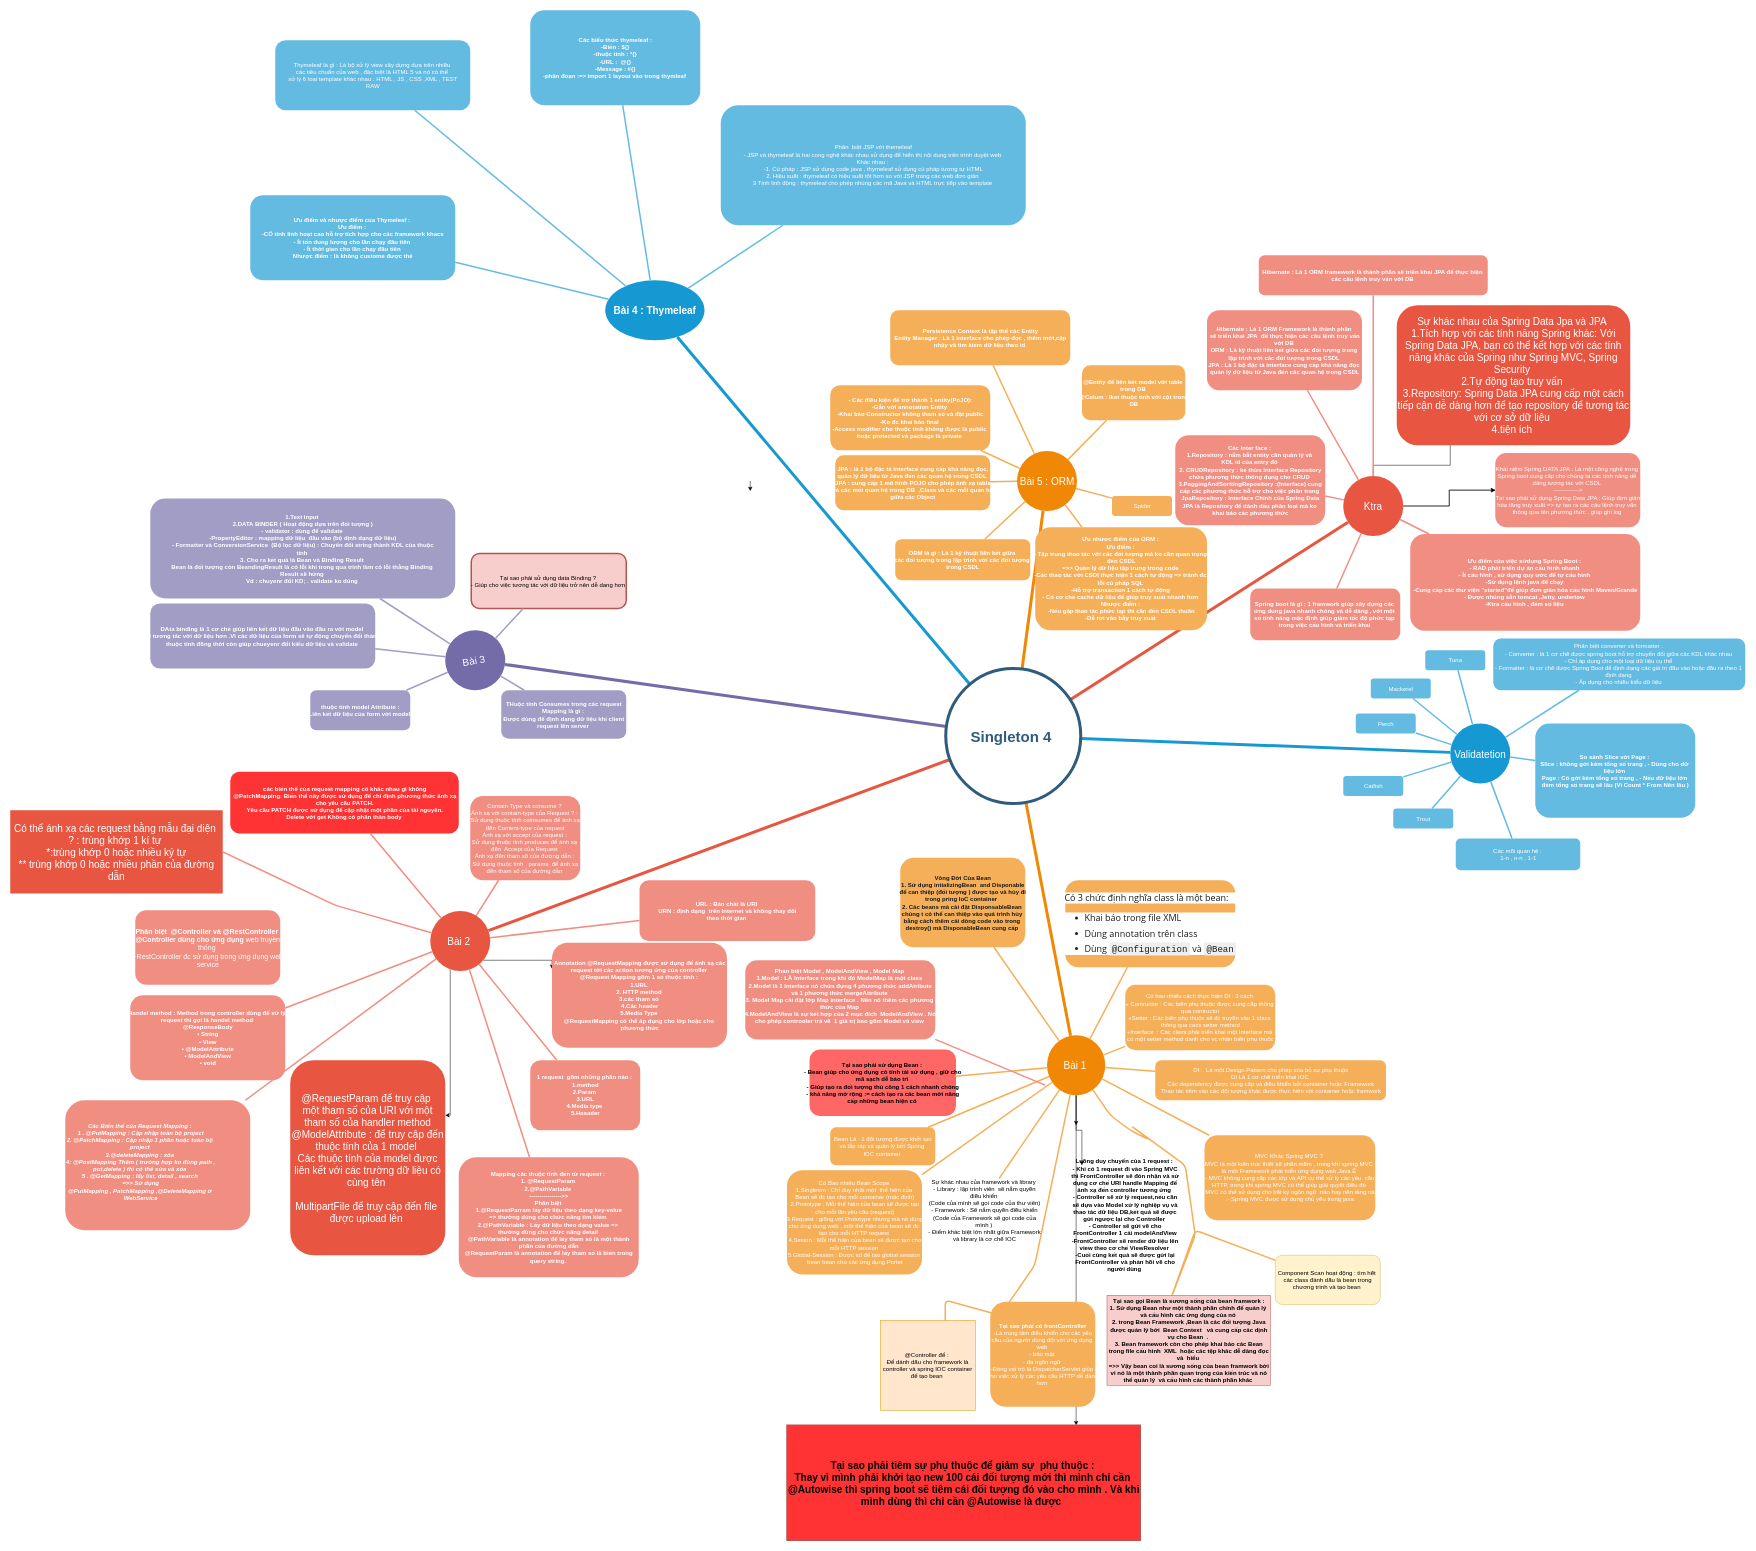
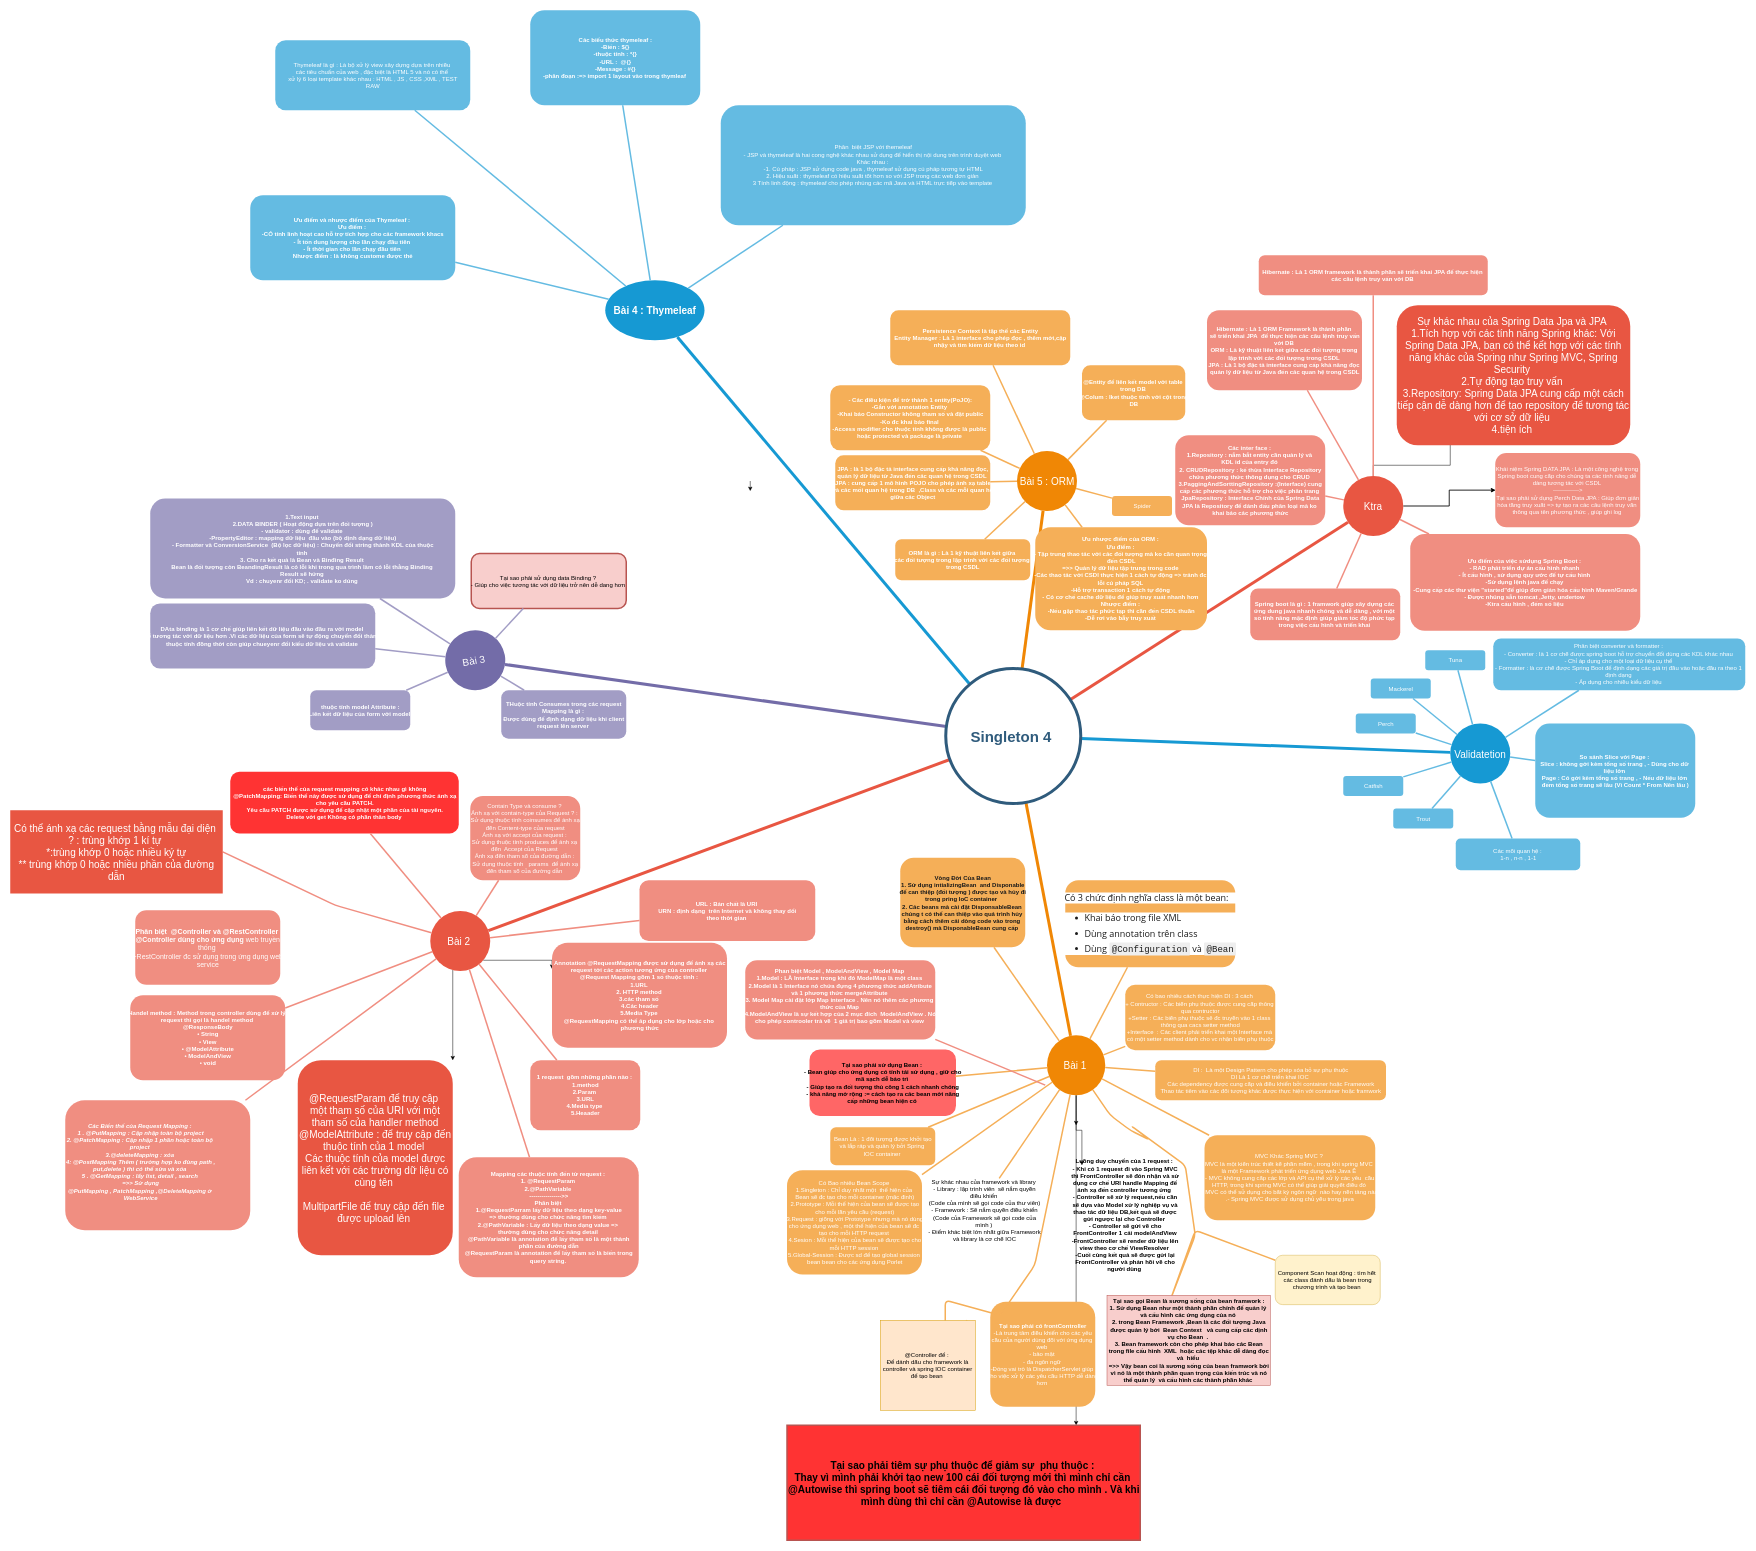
- <mxCell id="46" value="Khái niệm Spring DATA JPA : Là một công nghệ trong&amp;nbsp;&lt;br&gt;Spring boot cung cấp cho chúng ta các tính năng dễ&amp;nbsp;&lt;br&gt;dàng tương tác với CSDL&amp;nbsp;&lt;br&gt;-------------&amp;gt;&lt;br&gt;Tại sao phải sử dụng Spring Data JPA : Giúp đơn giản&lt;br&gt;hóa tầng truy xuất =&amp;gt; tự tạo ra các câu lệnh truy vấn&amp;nbsp;&lt;br&gt;thông qua tên phương thức , giúp ghi log&amp;nbsp;" style="rounded=1;fillColor=#f08e81;strokeColor=none;strokeWidth=3;shadow=0;html=1;fontColor=#FFFFFF;" parent="1" vertex="1"><mxGeometry x="2990" y="905.5" width="290" height="148.5" as="geometry" /></mxCell>
+ <mxCell id="46" value="Khái niệm Spring DATA JPA : Là một công nghệ trong&amp;nbsp;&lt;br&gt;Spring boot cung cấp cho chúng ta các tính năng dễ&amp;nbsp;&lt;br&gt;dàng tương tác với CSDL&amp;nbsp;&lt;br&gt;-------------&amp;gt;&lt;br&gt;Tại sao phải sử dụng Perch Data JPA : Giúp đơn giản&lt;br&gt;hóa tầng truy xuất =&amp;gt; tự tạo ra các câu lệnh truy vấn&amp;nbsp;&lt;br&gt;thông qua tên phương thức , giúp ghi log&amp;nbsp;" style="rounded=1;fillColor=#f08e81;strokeColor=none;strokeWidth=3;shadow=0;html=1;fontColor=#FFFFFF;" parent="1" vertex="1"><mxGeometry x="2990" y="905.5" width="290" height="148.5" as="geometry" /></mxCell>
- <mxCell id="59" value="Phân biệt converter và formatter :&amp;nbsp;&lt;br&gt;- Converter : là 1 cơ chế được spring boot hỗ trợ chuyển đổi giữa các KDL khác nhau&amp;nbsp;&lt;br&gt;- Chỉ áp dụng cho một loại dữ liệu cụ thể&amp;nbsp;&lt;br&gt;- Formatter : là cơ chế được Spring Boot để định dạng các giá trị đầu vào hoặc đầu ra theo 1&amp;nbsp;&lt;br&gt;định dạng&amp;nbsp;&lt;br&gt;- Áp dụng cho nhiều kiểu dữ liệu&amp;nbsp;" style="rounded=1;fillColor=#64BBE2;strokeColor=none;strokeWidth=3;shadow=0;html=1;fontColor=#FFFFFF;" parent="1" vertex="1"><mxGeometry x="2986" y="1276.5" width="504" height="103.5" as="geometry" /></mxCell>
+ <mxCell id="59" value="Phân biệt converter và formatter :&amp;nbsp;&lt;br&gt;- Converter : là 1 cơ chế được spring boot hỗ trợ chuyển đổi dùng các KDL khác nhau&amp;nbsp;&lt;br&gt;- Chỉ áp dụng cho một loại dữ liệu cụ thể&amp;nbsp;&lt;br&gt;- Formatter : là cơ chế được Spring Boot để định dạng các giá trị đầu vào hoặc đầu ra theo 1&amp;nbsp;&lt;br&gt;định dạng&amp;nbsp;&lt;br&gt;- Áp dụng cho nhiều kiểu dữ liệu&amp;nbsp;" style="rounded=1;fillColor=#64BBE2;strokeColor=none;strokeWidth=3;shadow=0;html=1;fontColor=#FFFFFF;" parent="1" vertex="1"><mxGeometry x="2986" y="1276.5" width="504" height="103.5" as="geometry" /></mxCell>
- <mxCell id="131" value="@RequestParam để truy cập&amp;nbsp;&lt;br&gt;một tham số của URI với một&lt;br&gt;tham số của handler method&lt;br&gt;&lt;span style=&quot;&quot;&gt; &lt;/span&gt;@ModelAttribute : để truy cập đến thuộc tính của 1 model&amp;nbsp;&lt;br&gt;Các thuộc tính của model được liên kết với các trường dữ liệu có cùng tên&amp;nbsp;&lt;br&gt;&lt;br&gt;MultipartFile để truy cập đến file&amp;nbsp;&lt;br&gt;được upload lên&amp;nbsp;" style="rounded=1;whiteSpace=wrap;html=1;fontSize=20;fillColor=#E85642;strokeColor=none;fontColor=#FFFFFF;shadow=0;strokeWidth=3;" parent="1" vertex="1"><mxGeometry x="580" y="2120" width="310" height="390" as="geometry" /></mxCell>
+ <mxCell id="131" value="@RequestParam để truy cập&amp;nbsp;&lt;br&gt;một tham số của URI với một&lt;br&gt;tham số của handler method&lt;br&gt;&lt;span style=&quot;&quot;&gt; &lt;/span&gt;@ModelAttribute : để truy cập đến thuộc tính của 1 model&amp;nbsp;&lt;br&gt;Các thuộc tính của model được liên kết với các trường dữ liệu có cùng tên&amp;nbsp;&lt;br&gt;&lt;br&gt;MultipartFile để truy cập đến file&amp;nbsp;&lt;br&gt;được upload lên&amp;nbsp;" style="rounded=1;whiteSpace=wrap;html=1;fontSize=20;fillColor=#E85642;strokeColor=none;fontColor=#FFFFFF;shadow=0;strokeWidth=3;" parent="1" vertex="1"><mxGeometry x="595" y="2120" width="310" height="390" as="geometry" /></mxCell>
